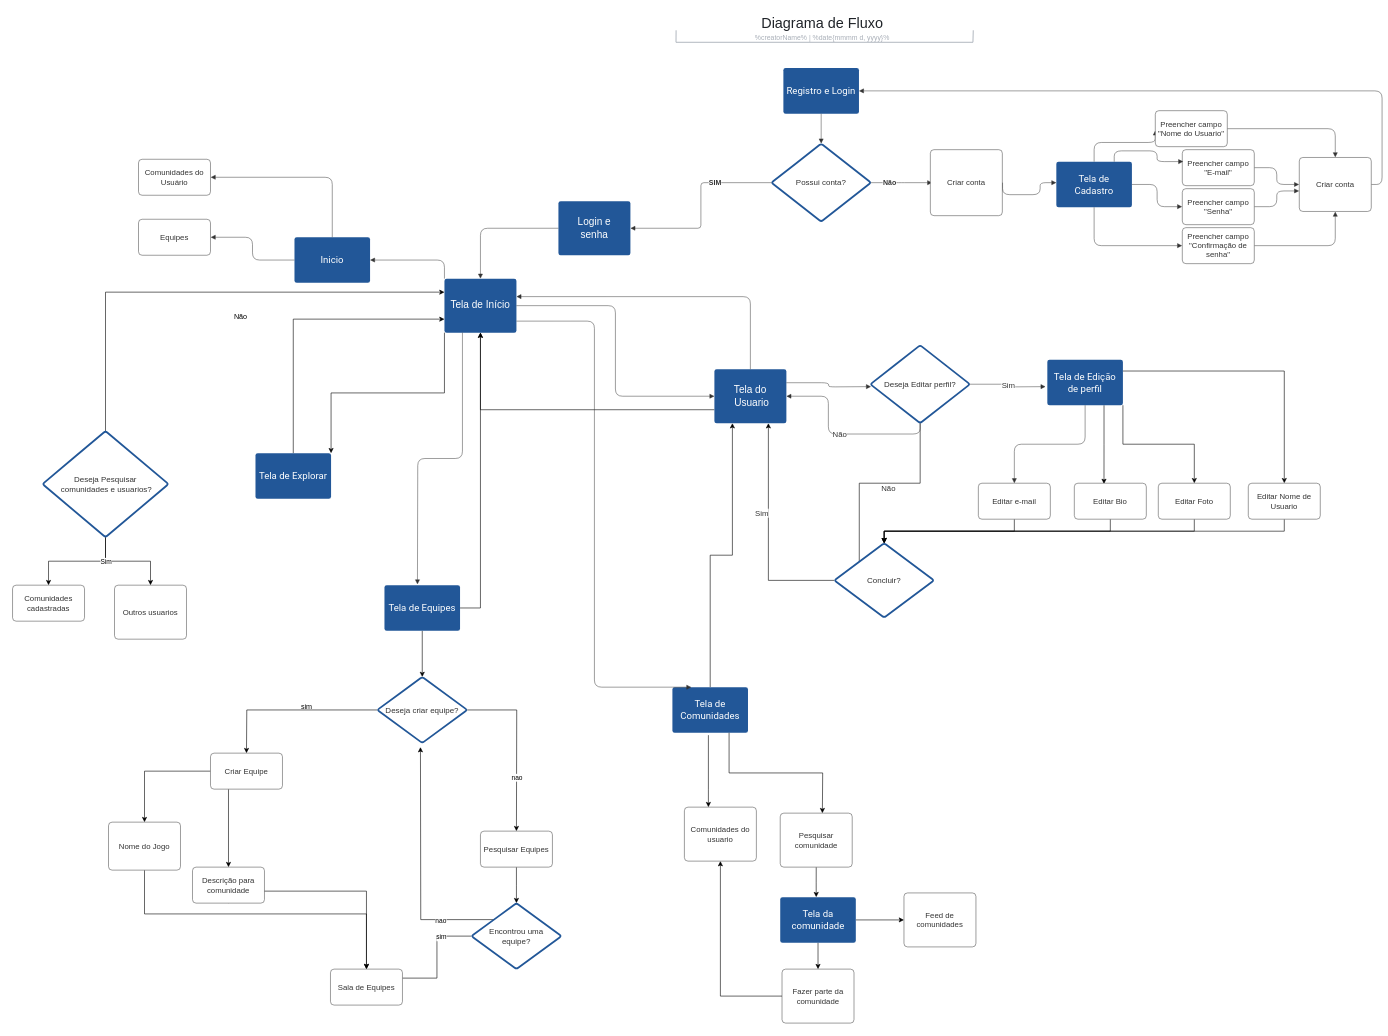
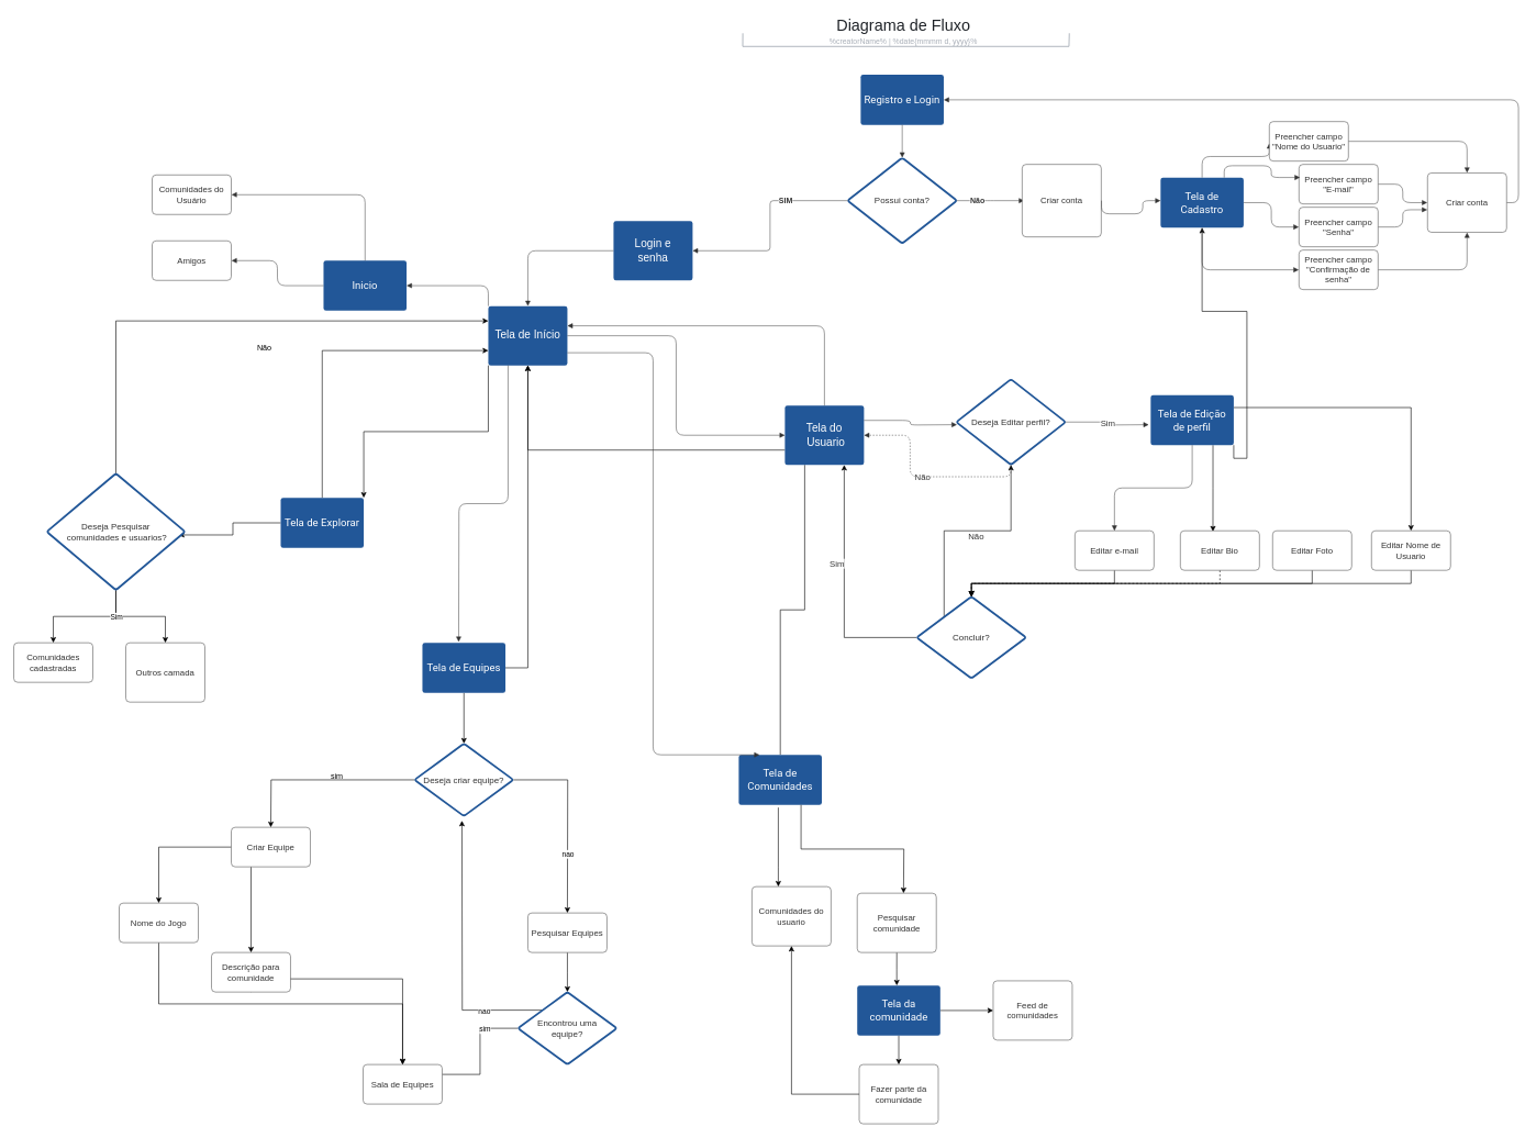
- <mxCell id="111" value="Equipes" style="html=1;overflow=block;blockSpacing=1;whiteSpace=wrap;fontSize=13;fontColor=#333333;align=center;spacing=3.8;strokeColor=#333333;strokeOpacity=100;fillOpacity=100;rounded=1;absoluteArcSize=1;arcSize=12;fillColor=#ffffff;strokeWidth=0.8;lucidId=lhVsk.EuwY7a;" parent="62" vertex="1"><mxGeometry x="230" y="365" width="120" height="60" as="geometry" /></mxCell>
+ <mxCell id="111" value="Amigos" style="html=1;overflow=block;blockSpacing=1;whiteSpace=wrap;fontSize=13;fontColor=#333333;align=center;spacing=3.8;strokeColor=#333333;strokeOpacity=100;fillOpacity=100;rounded=1;absoluteArcSize=1;arcSize=12;fillColor=#ffffff;strokeWidth=0.8;lucidId=lhVsk.EuwY7a;" parent="62" vertex="1"><mxGeometry x="230" y="365" width="120" height="60" as="geometry" /></mxCell>
- <mxCell id="19" style="edgeStyle=orthogonalEdgeStyle;rounded=0;orthogonalLoop=1;jettySize=auto;html=1;exitX=0.5;exitY=0;exitDx=0;exitDy=0;entryX=0.25;entryY=1;entryDx=0;entryDy=0;" parent="1" source="20" edge="1" target="38"><mxGeometry relative="1" as="geometry"><mxPoint x="1220" y="695" as="targetPoint" /></mxGeometry></mxCell>
+ <mxCell id="19" style="edgeStyle=orthogonalEdgeStyle;rounded=0;orthogonalLoop=1;jettySize=auto;html=1;exitX=0.5;exitY=0;exitDx=0;exitDy=0;entryX=0.25;entryY=1;entryDx=0;entryDy=0;endArrow=none;" parent="1" source="20" edge="1" target="38"><mxGeometry relative="1" as="geometry"><mxPoint x="1220" y="695" as="targetPoint" /></mxGeometry></mxCell>
- <mxCell id="5" style="edgeStyle=orthogonalEdgeStyle;rounded=0;orthogonalLoop=1;jettySize=auto;html=1;exitX=0;exitY=0;exitDx=0;exitDy=0;endArrow=none;" parent="1" source="7" target="99" edge="1"><mxGeometry relative="1" as="geometry" /></mxCell>
+ <mxCell id="5" style="edgeStyle=orthogonalEdgeStyle;rounded=0;orthogonalLoop=1;jettySize=auto;html=1;exitX=0;exitY=0;exitDx=0;exitDy=0;" parent="1" source="7" target="99" edge="1"><mxGeometry relative="1" as="geometry" /></mxCell>
- <mxCell id="105" value="" style="html=1;jettySize=18;whiteSpace=wrap;fontSize=13;fontColor=#333333;align=center;strokeColor=#333333;strokeOpacity=100;strokeWidth=0.8;rounded=1;arcSize=24;edgeStyle=orthogonalEdgeStyle;startArrow=none;endArrow=block;endFill=1;exitX=0.5;exitY=1.002;exitPerimeter=0;lucidId=lhVsp6Rki~RF;" parent="62" source="99" target="38" edge="1"><mxGeometry width="100" height="100" relative="1" as="geometry"><Array as="points" /><mxPoint x="1325" y="666.5" as="targetPoint" /></mxGeometry></mxCell>
+ <mxCell id="105" value="" style="html=1;jettySize=18;whiteSpace=wrap;fontSize=13;fontColor=#333333;align=center;strokeColor=#333333;strokeOpacity=100;strokeWidth=0.8;rounded=1;arcSize=24;edgeStyle=orthogonalEdgeStyle;startArrow=none;endArrow=block;endFill=1;exitX=0.5;exitY=1.002;exitPerimeter=0;lucidId=lhVsp6Rki~RF;dashed=1;" parent="62" source="99" target="38" edge="1"><mxGeometry width="100" height="100" relative="1" as="geometry"><Array as="points" /><mxPoint x="1325" y="666.5" as="targetPoint" /></mxGeometry></mxCell>
- <mxCell id="4" style="edgeStyle=orthogonalEdgeStyle;rounded=0;orthogonalLoop=1;jettySize=auto;html=1;exitX=1;exitY=1;exitDx=0;exitDy=0;" parent="1" source="104" target="3" edge="1"><mxGeometry relative="1" as="geometry" /></mxCell>
+ <mxCell id="4" style="edgeStyle=orthogonalEdgeStyle;rounded=0;orthogonalLoop=1;jettySize=auto;html=1;exitX=1;exitY=1;exitDx=0;exitDy=0;" parent="1" source="104" target="76" edge="1"><mxGeometry relative="1" as="geometry" /></mxCell>
+ <mxCell id="25" style="edgeStyle=orthogonalEdgeStyle;rounded=0;orthogonalLoop=1;jettySize=auto;html=1;exitX=0;exitY=0.5;exitDx=0;exitDy=0;entryX=0.954;entryY=0.527;entryDx=0;entryDy=0;entryPerimeter=0;" parent="1" source="27" target="34" edge="1"><mxGeometry relative="1" as="geometry" /></mxCell>
- <mxCell id="9" style="edgeStyle=orthogonalEdgeStyle;rounded=0;orthogonalLoop=1;jettySize=auto;html=1;exitX=0.5;exitY=1;exitDx=0;exitDy=0;" parent="1" source="116" target="7" edge="1"><mxGeometry relative="1" as="geometry" /></mxCell>
+ <mxCell id="9" style="edgeStyle=orthogonalEdgeStyle;rounded=0;orthogonalLoop=1;jettySize=auto;html=1;exitX=0.5;exitY=1;exitDx=0;exitDy=0;dashed=1;" parent="1" source="116" target="7" edge="1"><mxGeometry relative="1" as="geometry" /></mxCell>
- <mxCell id="117" value="Outros usuarios" style="html=1;overflow=block;blockSpacing=1;whiteSpace=wrap;fontSize=13;fontColor=#333333;align=center;spacing=9;strokeColor=#333333;strokeOpacity=100;fillOpacity=100;rounded=1;absoluteArcSize=1;arcSize=12;fillColor=#ffffff;strokeWidth=0.8;lucidId=lhVsB.V0PRi6;" parent="62" vertex="1"><mxGeometry x="190" y="975" width="120" height="90" as="geometry" /></mxCell>
+ <mxCell id="117" value="Outros camada" style="html=1;overflow=block;blockSpacing=1;whiteSpace=wrap;fontSize=13;fontColor=#333333;align=center;spacing=9;strokeColor=#333333;strokeOpacity=100;fillOpacity=100;rounded=1;absoluteArcSize=1;arcSize=12;fillColor=#ffffff;strokeWidth=0.8;lucidId=lhVsB.V0PRi6;" parent="62" vertex="1"><mxGeometry x="190" y="975" width="120" height="90" as="geometry" /></mxCell>
- <mxCell id="53" value="Nome do Jogo" style="html=1;overflow=block;blockSpacing=1;whiteSpace=wrap;fontSize=13;fontColor=#333333;align=center;spacing=3.8;strokeColor=#333333;strokeOpacity=100;fillOpacity=100;rounded=1;absoluteArcSize=1;arcSize=12;fillColor=#ffffff;strokeWidth=0.8;lucidId=lhVsJlDaedIy;" vertex="1" parent="1"><mxGeometry x="180" y="1370" width="120" height="80" as="geometry" /></mxCell>
+ <mxCell id="53" value="Nome do Jogo" style="html=1;overflow=block;blockSpacing=1;whiteSpace=wrap;fontSize=13;fontColor=#333333;align=center;spacing=3.8;strokeColor=#333333;strokeOpacity=100;fillOpacity=100;rounded=1;absoluteArcSize=1;arcSize=12;fillColor=#ffffff;strokeWidth=0.8;lucidId=lhVsJlDaedIy;" vertex="1" parent="1"><mxGeometry x="180" y="1370" width="120" height="60" as="geometry" /></mxCell>
